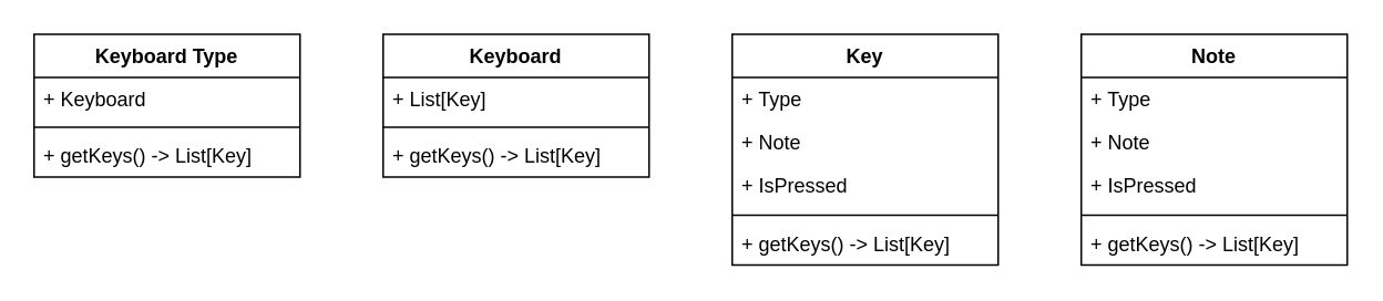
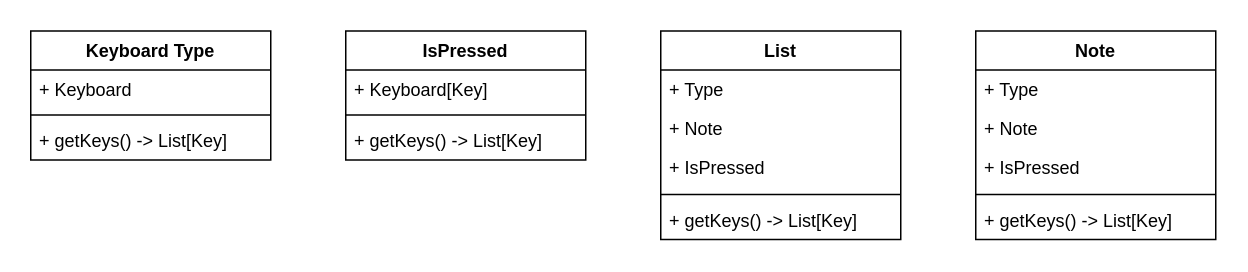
- <mxCell id="6" value="Keyboard" style="swimlane;fontStyle=1;align=center;verticalAlign=top;childLayout=stackLayout;horizontal=1;startSize=26;horizontalStack=0;resizeParent=1;resizeParentMax=0;resizeLast=0;collapsible=1;marginBottom=0;whiteSpace=wrap;html=1;" vertex="1" parent="1"><mxGeometry x="230" y="20" width="160" height="86" as="geometry" /></mxCell>
+ <mxCell id="6" value="IsPressed" style="swimlane;fontStyle=1;align=center;verticalAlign=top;childLayout=stackLayout;horizontal=1;startSize=26;horizontalStack=0;resizeParent=1;resizeParentMax=0;resizeLast=0;collapsible=1;marginBottom=0;whiteSpace=wrap;html=1;" vertex="1" parent="1"><mxGeometry x="230" y="20" width="160" height="86" as="geometry" /></mxCell>
- <mxCell id="10" value="Key" style="swimlane;fontStyle=1;align=center;verticalAlign=top;childLayout=stackLayout;horizontal=1;startSize=26;horizontalStack=0;resizeParent=1;resizeParentMax=0;resizeLast=0;collapsible=1;marginBottom=0;whiteSpace=wrap;html=1;" vertex="1" parent="1"><mxGeometry x="440" y="20" width="160" height="139" as="geometry" /></mxCell>
+ <mxCell id="10" value="List" style="swimlane;fontStyle=1;align=center;verticalAlign=top;childLayout=stackLayout;horizontal=1;startSize=26;horizontalStack=0;resizeParent=1;resizeParentMax=0;resizeLast=0;collapsible=1;marginBottom=0;whiteSpace=wrap;html=1;" vertex="1" parent="1"><mxGeometry x="440" y="20" width="160" height="139" as="geometry" /></mxCell>
- <mxCell id="7" value="+ List[Key]" style="text;strokeColor=none;fillColor=none;align=left;verticalAlign=top;spacingLeft=4;spacingRight=4;overflow=hidden;rotatable=0;points=[[0,0.5],[1,0.5]];portConstraint=eastwest;whiteSpace=wrap;html=1;" vertex="1" parent="6"><mxGeometry y="26" width="160" height="26" as="geometry" /></mxCell>
+ <mxCell id="7" value="+ Keyboard[Key]" style="text;strokeColor=none;fillColor=none;align=left;verticalAlign=top;spacingLeft=4;spacingRight=4;overflow=hidden;rotatable=0;points=[[0,0.5],[1,0.5]];portConstraint=eastwest;whiteSpace=wrap;html=1;" vertex="1" parent="6"><mxGeometry y="26" width="160" height="26" as="geometry" /></mxCell>
